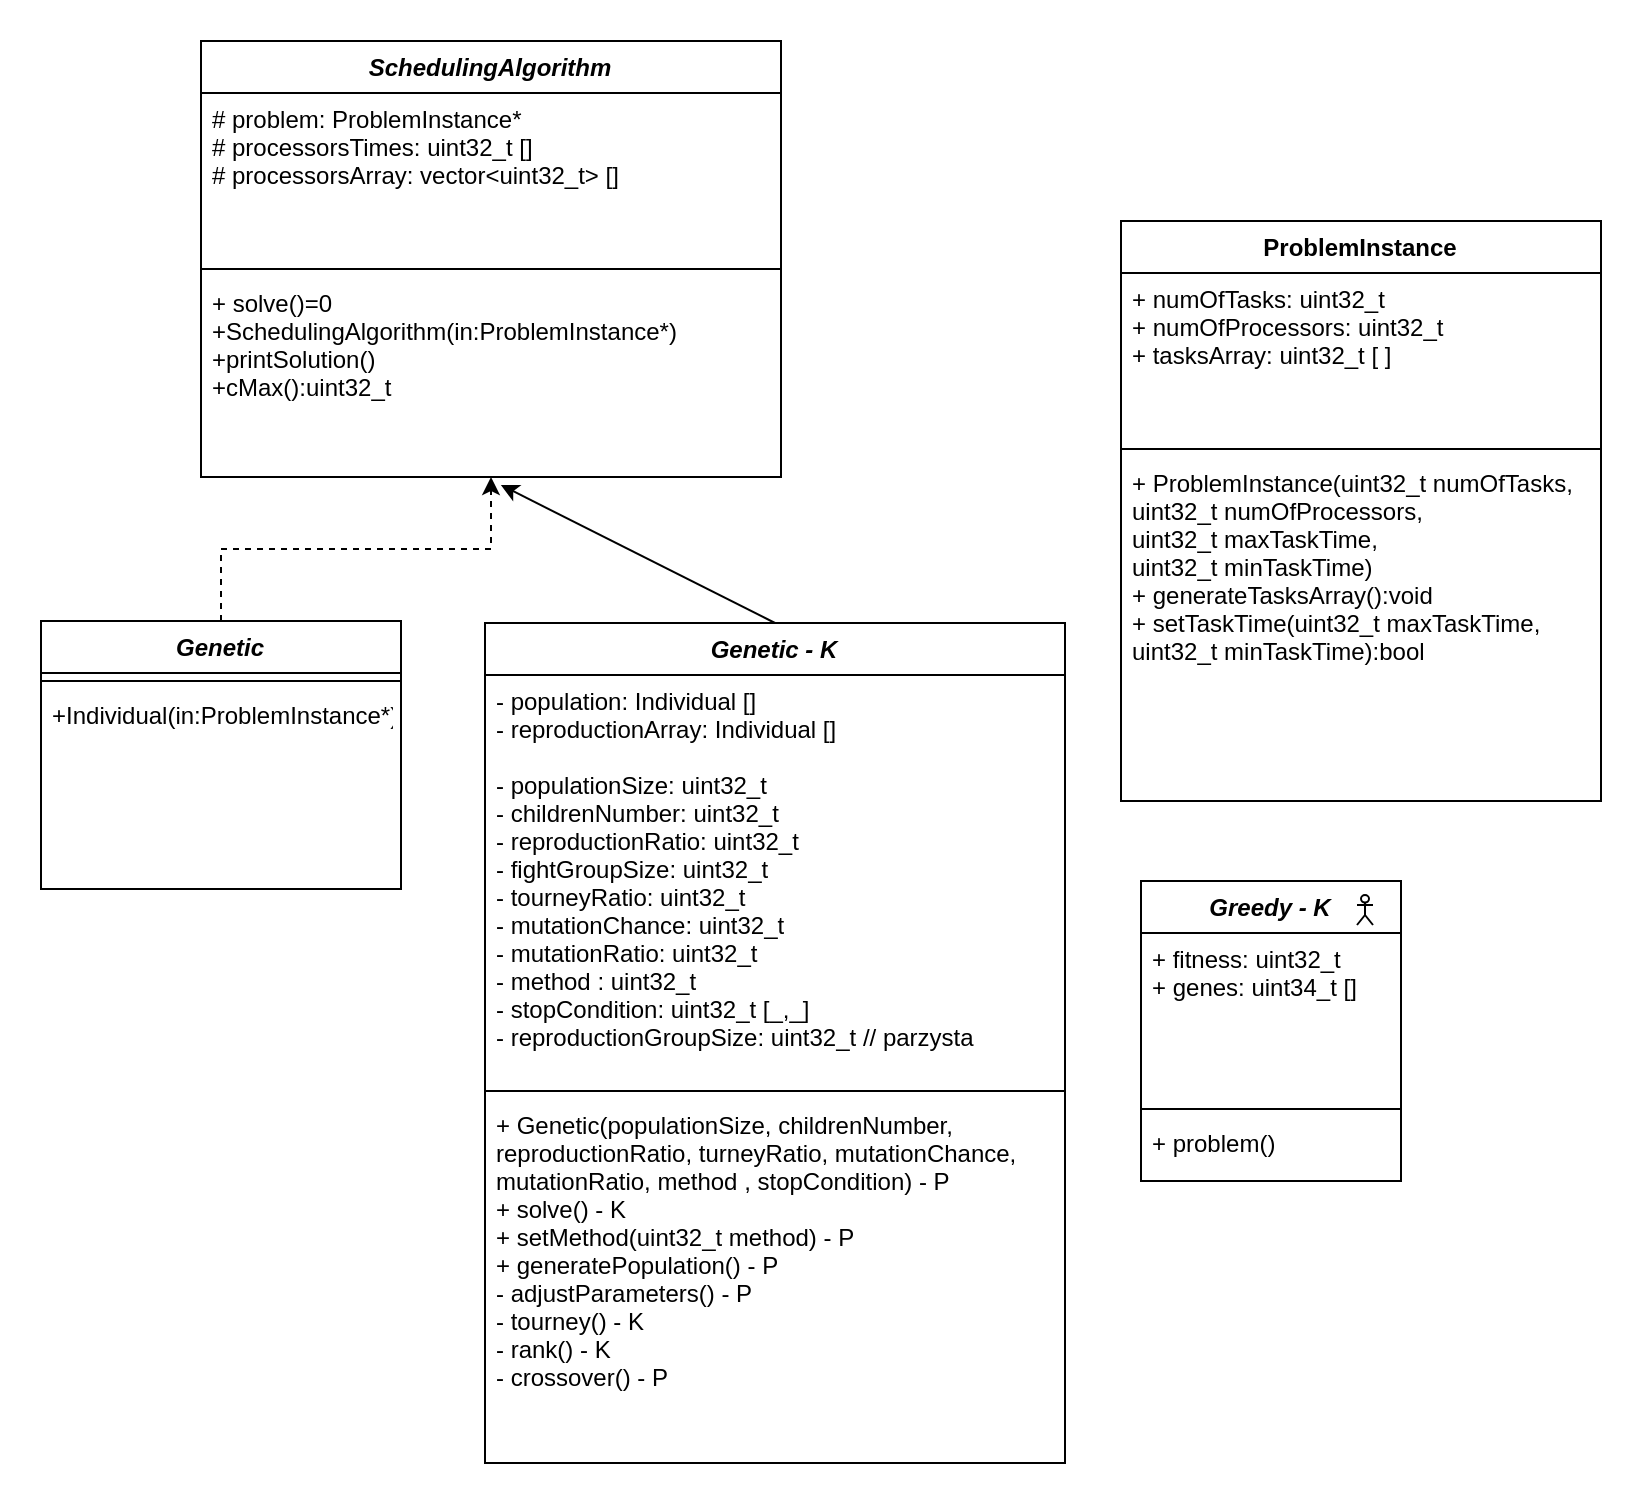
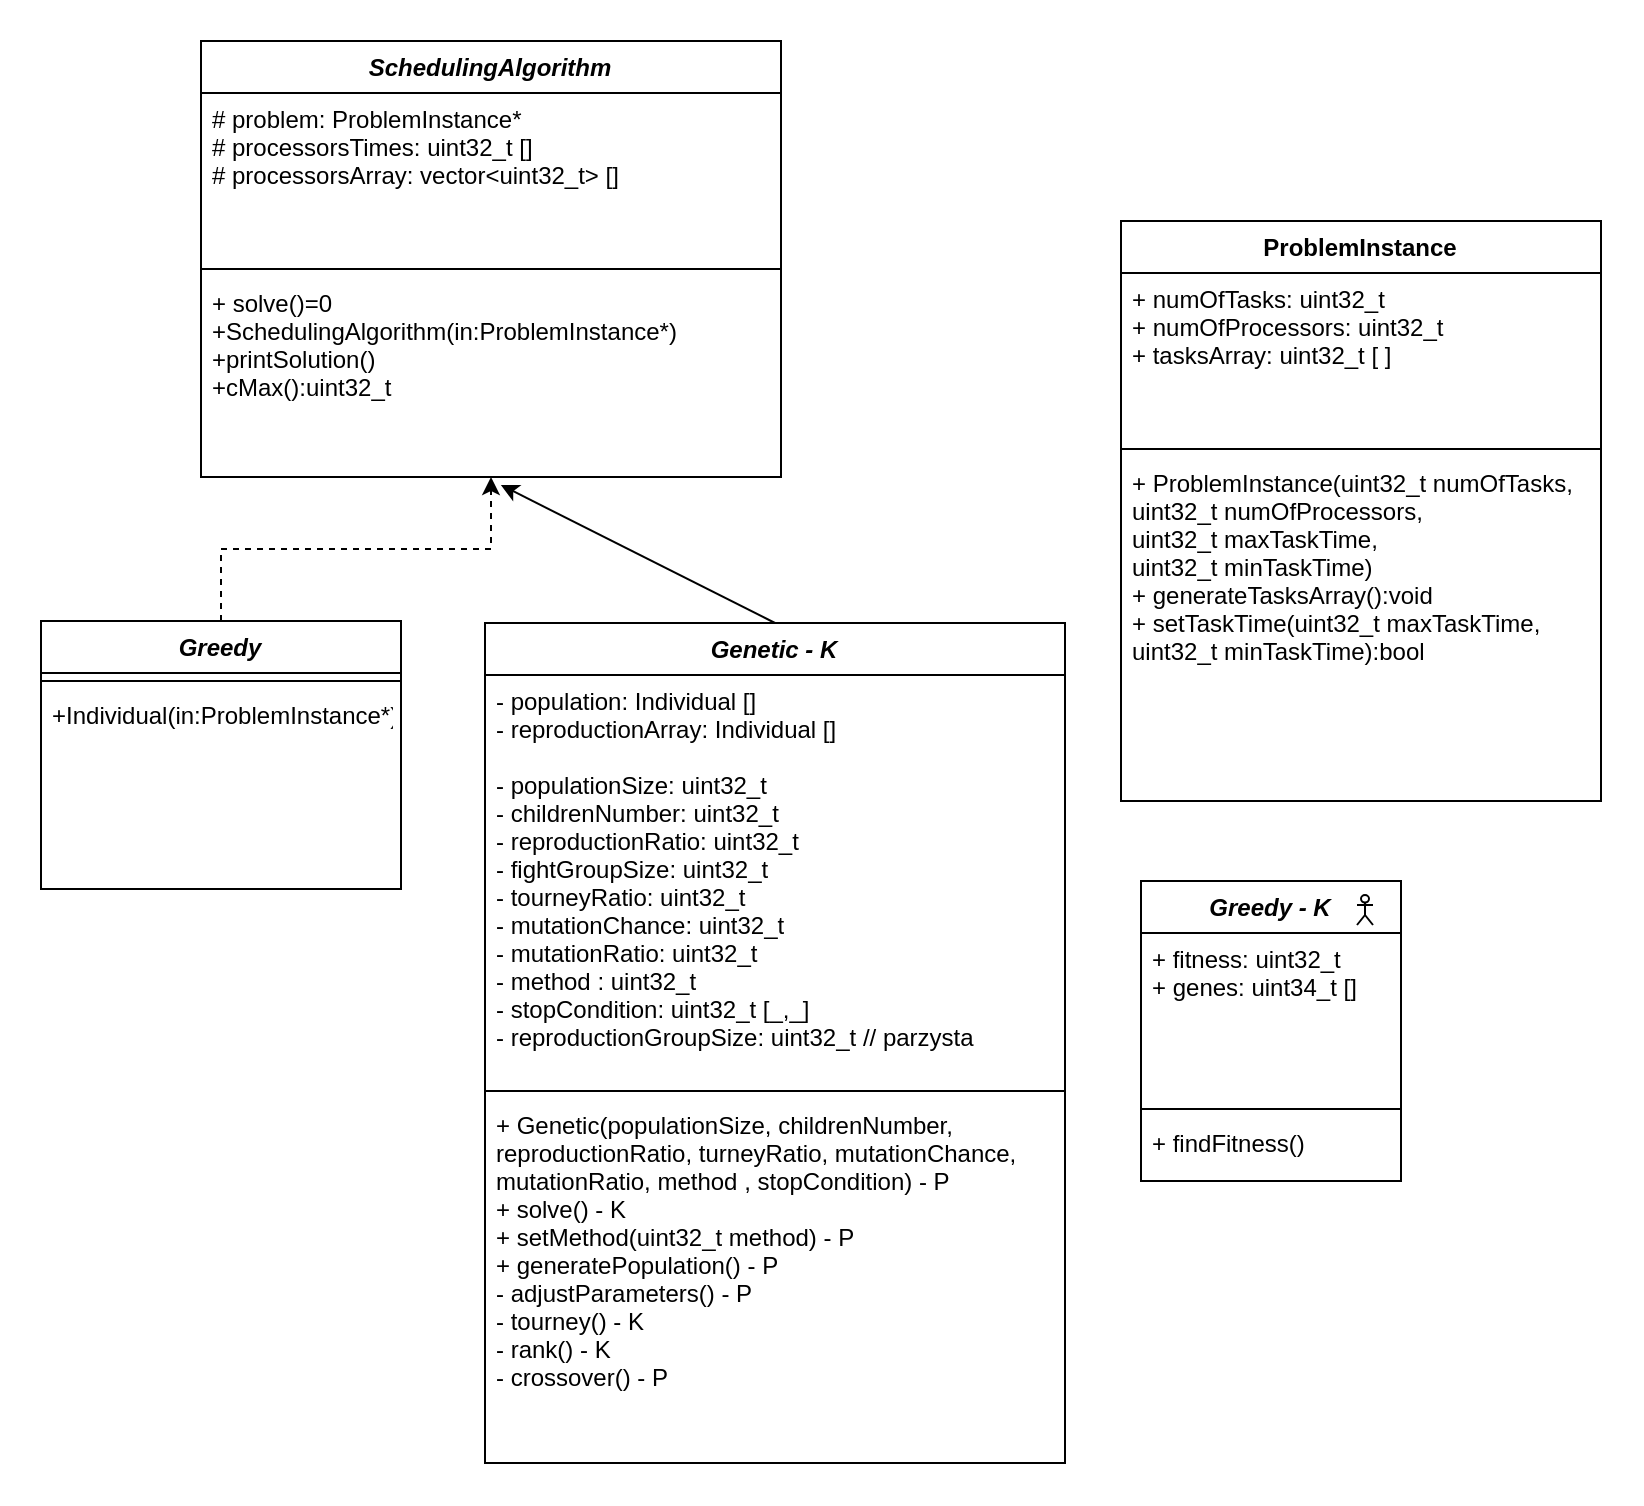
- <mxCell id="11" value="Genetic" style="swimlane;fontStyle=3;align=center;verticalAlign=top;childLayout=stackLayout;horizontal=1;startSize=26;horizontalStack=0;resizeParent=1;resizeParentMax=0;resizeLast=0;collapsible=1;marginBottom=0;" parent="1" vertex="1"><mxGeometry x="20" y="310" width="180" height="134" as="geometry" /></mxCell>
+ <mxCell id="11" value="Greedy" style="swimlane;fontStyle=3;align=center;verticalAlign=top;childLayout=stackLayout;horizontal=1;startSize=26;horizontalStack=0;resizeParent=1;resizeParentMax=0;resizeLast=0;collapsible=1;marginBottom=0;" parent="1" vertex="1"><mxGeometry x="20" y="310" width="180" height="134" as="geometry" /></mxCell>
- <mxCell id="22" value="+ problem()&#10;&#10;" style="text;strokeColor=none;fillColor=none;align=left;verticalAlign=top;spacingLeft=4;spacingRight=4;overflow=hidden;rotatable=0;points=[[0,0.5],[1,0.5]];portConstraint=eastwest;fontStyle=0" parent="19" vertex="1"><mxGeometry y="118" width="130" height="32" as="geometry" /></mxCell>
+ <mxCell id="22" value="+ findFitness()&#10;&#10;" style="text;strokeColor=none;fillColor=none;align=left;verticalAlign=top;spacingLeft=4;spacingRight=4;overflow=hidden;rotatable=0;points=[[0,0.5],[1,0.5]];portConstraint=eastwest;fontStyle=0" parent="19" vertex="1"><mxGeometry y="118" width="130" height="32" as="geometry" /></mxCell>
